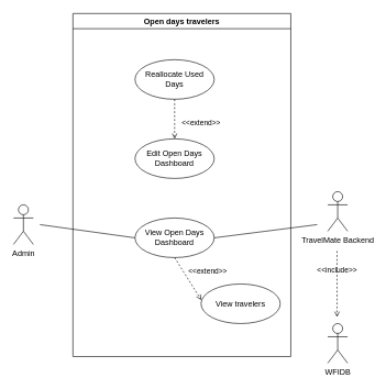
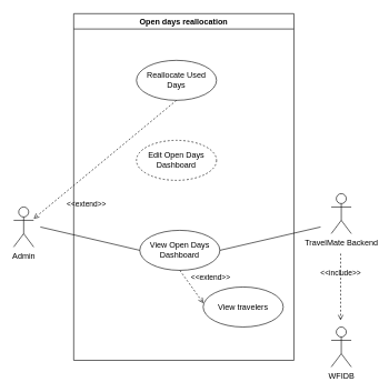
- <mxCell id="3" value="Open days travelers" style="swimlane;whiteSpace=wrap;html=1;" vertex="1" parent="1"><mxGeometry x="110" y="20" width="330" height="520" as="geometry" /></mxCell>
+ <mxCell id="3" value="Open days reallocation" style="swimlane;whiteSpace=wrap;html=1;" vertex="1" parent="1"><mxGeometry x="110" y="20" width="330" height="520" as="geometry" /></mxCell>
- <mxCell id="7" value="&amp;lt;&amp;lt;extend&amp;gt;&amp;gt;" style="html=1;verticalAlign=bottom;labelBackgroundColor=none;endArrow=open;endFill=0;dashed=1;rounded=0;entryX=0.5;entryY=0;entryDx=0;entryDy=0;exitX=0.5;exitY=1;exitDx=0;exitDy=0;" edge="1" parent="3" source="6" target="5"><mxGeometry x="0.5" y="40" width="160" relative="1" as="geometry"><mxPoint x="210" y="150" as="sourcePoint" /><mxPoint x="209.75" y="160" as="targetPoint" /><mxPoint as="offset" /></mxGeometry></mxCell>
+ <mxCell id="7" value="&amp;lt;&amp;lt;extend&amp;gt;&amp;gt;" style="html=1;verticalAlign=bottom;labelBackgroundColor=none;endArrow=open;endFill=0;dashed=1;rounded=0;exitX=0.5;exitY=1;exitDx=0;exitDy=0;" edge="1" parent="3" source="6" target="2"><mxGeometry x="0.5" y="40" width="160" relative="1" as="geometry"><mxPoint x="210" y="150" as="sourcePoint" /><mxPoint x="209.75" y="160" as="targetPoint" /><mxPoint as="offset" /></mxGeometry></mxCell>
- <mxCell id="5" value="Edit Open Days Dashboard" style="ellipse;whiteSpace=wrap;html=1;" vertex="1" parent="3"><mxGeometry x="94" y="190" width="120" height="60" as="geometry" /></mxCell>
+ <mxCell id="5" value="Edit Open Days Dashboard" style="ellipse;whiteSpace=wrap;html=1;dashed=1;" vertex="1" parent="3"><mxGeometry x="94" y="190" width="120" height="60" as="geometry" /></mxCell>
- <mxCell id="4" value="View Open Days Dashboard" style="ellipse;whiteSpace=wrap;html=1;" vertex="1" parent="3"><mxGeometry x="94" y="310" width="120" height="60" as="geometry" /></mxCell>
+ <mxCell id="4" value="View Open Days Dashboard" style="ellipse;whiteSpace=wrap;html=1;" vertex="1" parent="3"><mxGeometry x="99" y="325" width="120" height="60" as="geometry" /></mxCell>
